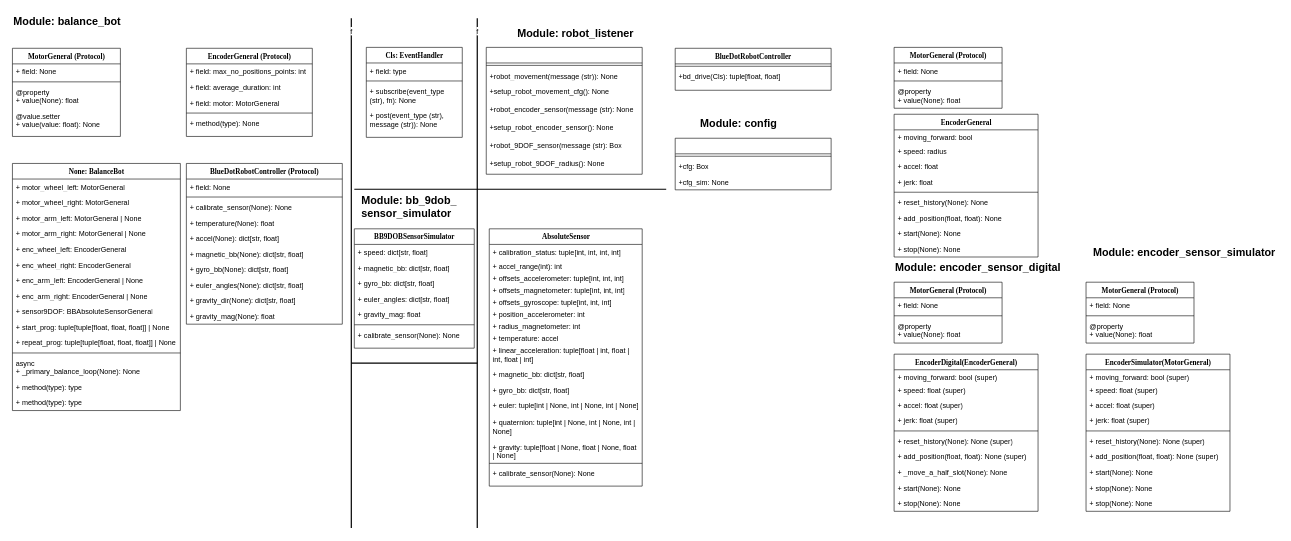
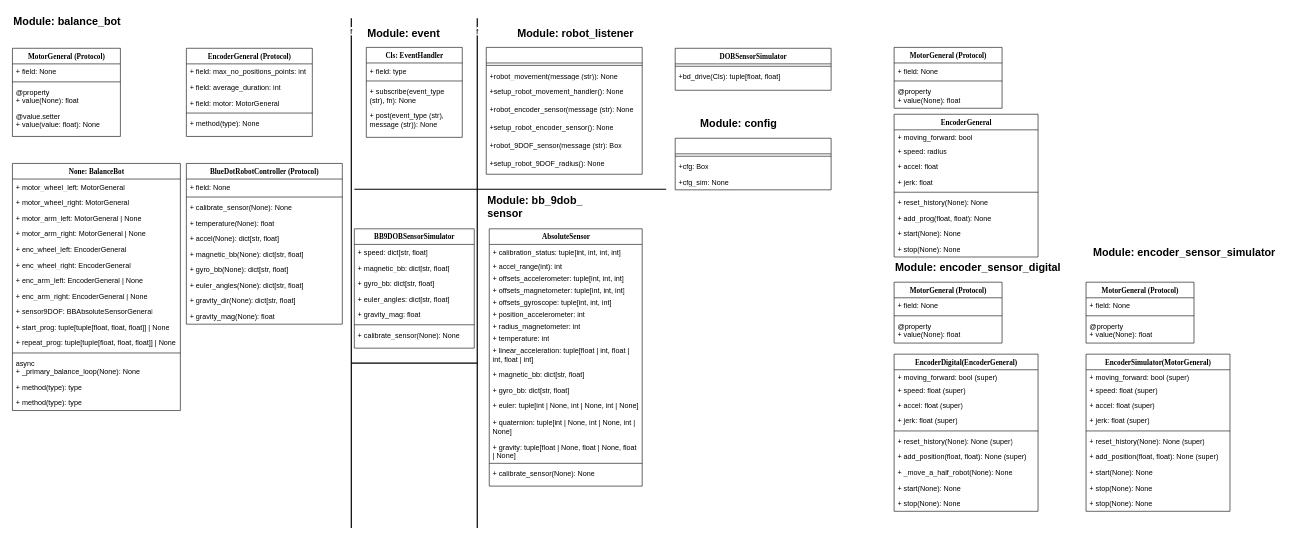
+ <mxCell id="73" value="&lt;font style=&quot;font-size: 18px;&quot;&gt;&lt;b&gt;Module: event&lt;/b&gt;&lt;/font&gt;" style="text;html=1;align=left;verticalAlign=middle;resizable=1;points=[];autosize=3;strokeColor=none;fillColor=none;" parent="1" vertex="1"><mxGeometry x="610" y="40" width="180" height="30" as="geometry" /></mxCell>
- <mxCell id="97" value="BlueDotRobotController" style="swimlane;html=1;fontStyle=1;align=center;verticalAlign=top;childLayout=stackLayout;horizontal=1;startSize=26;horizontalStack=0;resizeParent=1;resizeLast=0;collapsible=1;marginBottom=0;swimlaneFillColor=#ffffff;rounded=0;shadow=0;comic=0;labelBackgroundColor=none;strokeWidth=1;fillColor=none;fontFamily=Verdana;fontSize=12" parent="1" vertex="1"><mxGeometry x="1125" y="80" width="260" height="70" as="geometry" /></mxCell>
+ <mxCell id="97" value="DOBSensorSimulator" style="swimlane;html=1;fontStyle=1;align=center;verticalAlign=top;childLayout=stackLayout;horizontal=1;startSize=26;horizontalStack=0;resizeParent=1;resizeLast=0;collapsible=1;marginBottom=0;swimlaneFillColor=#ffffff;rounded=0;shadow=0;comic=0;labelBackgroundColor=none;strokeWidth=1;fillColor=none;fontFamily=Verdana;fontSize=12" parent="1" vertex="1"><mxGeometry x="1125" y="80" width="260" height="70" as="geometry" /></mxCell>
- <mxCell id="58" value="+setup_robot_movement_cfg(): None" style="text;html=1;strokeColor=none;fillColor=none;align=left;verticalAlign=top;spacingLeft=4;spacingRight=4;whiteSpace=wrap;overflow=hidden;rotatable=0;points=[[0,0.5],[1,0.5]];portConstraint=eastwest;" parent="55" vertex="1"><mxGeometry y="60" width="260" height="30" as="geometry" /></mxCell>
+ <mxCell id="58" value="+setup_robot_movement_handler(): None" style="text;html=1;strokeColor=none;fillColor=none;align=left;verticalAlign=top;spacingLeft=4;spacingRight=4;whiteSpace=wrap;overflow=hidden;rotatable=0;points=[[0,0.5],[1,0.5]];portConstraint=eastwest;" parent="55" vertex="1"><mxGeometry y="60" width="260" height="30" as="geometry" /></mxCell>
- <mxCell id="77" value="&lt;font style=&quot;font-size: 18px;&quot;&gt;&lt;b&gt;Module: bb_9dob_&lt;br&gt;sensor_simulator&lt;/b&gt;&lt;/font&gt;" style="text;html=1;align=left;verticalAlign=middle;resizable=1;points=[];autosize=3;strokeColor=none;fillColor=none;" parent="1" vertex="1"><mxGeometry x="600" y="320" width="180" height="50" as="geometry" /></mxCell>
+ <mxCell id="79" value="&lt;font style=&quot;font-size: 18px;&quot;&gt;&lt;b&gt;Module: bb_9dob_&lt;br&gt;sensor&lt;/b&gt;&lt;/font&gt;" style="text;html=1;align=left;verticalAlign=middle;resizable=1;points=[];autosize=3;strokeColor=none;fillColor=none;" parent="1" vertex="1"><mxGeometry x="810" y="320" width="180" height="50" as="geometry" /></mxCell>
- <mxCell id="20" value="+ add_position(float, float): None" style="text;html=1;strokeColor=none;fillColor=none;align=left;verticalAlign=top;spacingLeft=4;spacingRight=4;whiteSpace=wrap;overflow=hidden;rotatable=0;points=[[0,0.5],[1,0.5]];portConstraint=eastwest;" vertex="1" parent="13"><mxGeometry y="160" width="240" height="26" as="geometry" /></mxCell>
+ <mxCell id="20" value="+ add_prog(float, float): None" style="text;html=1;strokeColor=none;fillColor=none;align=left;verticalAlign=top;spacingLeft=4;spacingRight=4;whiteSpace=wrap;overflow=hidden;rotatable=0;points=[[0,0.5],[1,0.5]];portConstraint=eastwest;" vertex="1" parent="13"><mxGeometry y="160" width="240" height="26" as="geometry" /></mxCell>
- <mxCell id="88" value="+ temperature: accel" style="text;html=1;strokeColor=none;fillColor=none;align=left;verticalAlign=top;spacingLeft=4;spacingRight=4;whiteSpace=wrap;overflow=hidden;rotatable=0;points=[[0,0.5],[1,0.5]];portConstraint=eastwest;" parent="80" vertex="1"><mxGeometry y="170" width="255" height="20" as="geometry" /></mxCell>
+ <mxCell id="88" value="+ temperature: int" style="text;html=1;strokeColor=none;fillColor=none;align=left;verticalAlign=top;spacingLeft=4;spacingRight=4;whiteSpace=wrap;overflow=hidden;rotatable=0;points=[[0,0.5],[1,0.5]];portConstraint=eastwest;" parent="80" vertex="1"><mxGeometry y="170" width="255" height="20" as="geometry" /></mxCell>
- <mxCell id="117" value="+ _move_a_half_slot(None): None" style="text;html=1;strokeColor=none;fillColor=none;align=left;verticalAlign=top;spacingLeft=4;spacingRight=4;whiteSpace=wrap;overflow=hidden;rotatable=0;points=[[0,0.5],[1,0.5]];portConstraint=eastwest;" parent="109" vertex="1"><mxGeometry y="184" width="240" height="26" as="geometry" /></mxCell>
+ <mxCell id="117" value="+ _move_a_half_robot(None): None" style="text;html=1;strokeColor=none;fillColor=none;align=left;verticalAlign=top;spacingLeft=4;spacingRight=4;whiteSpace=wrap;overflow=hidden;rotatable=0;points=[[0,0.5],[1,0.5]];portConstraint=eastwest;" parent="109" vertex="1"><mxGeometry y="184" width="240" height="26" as="geometry" /></mxCell>
